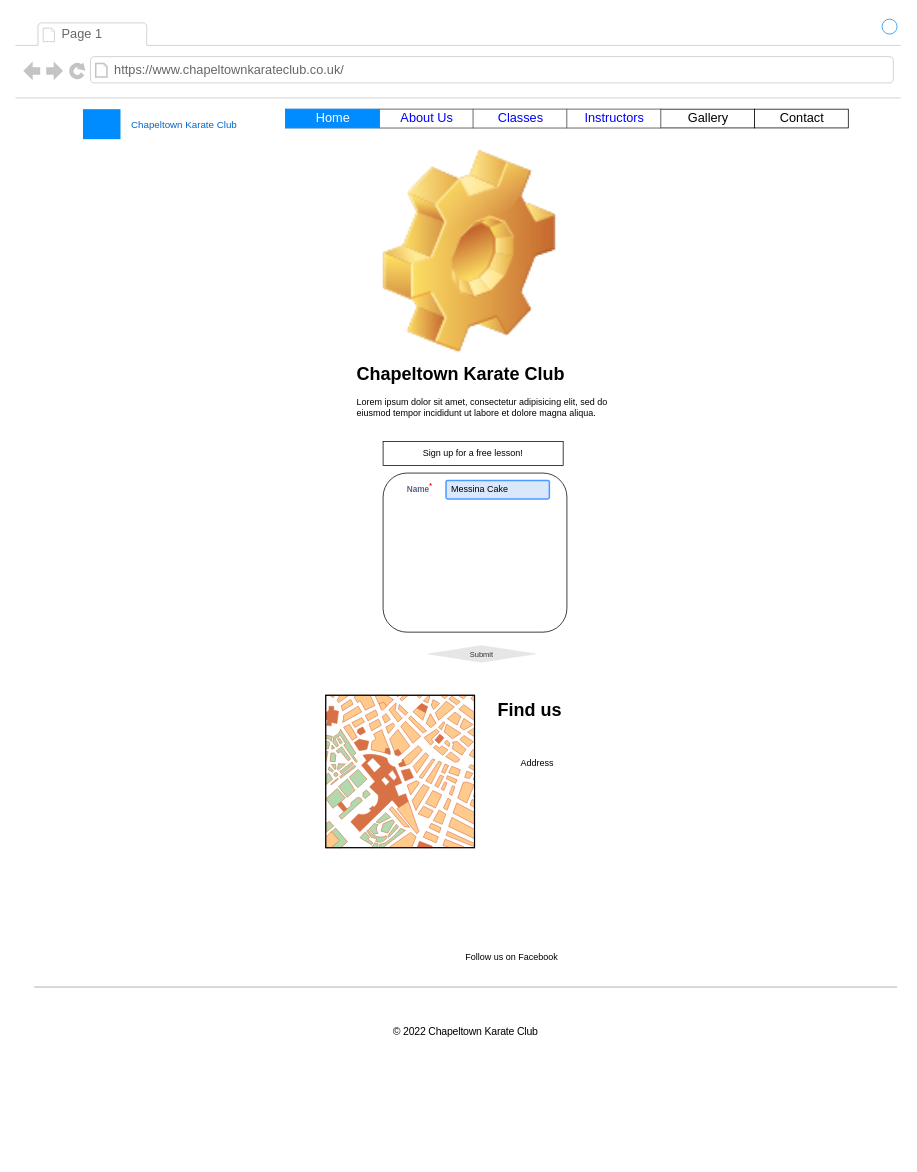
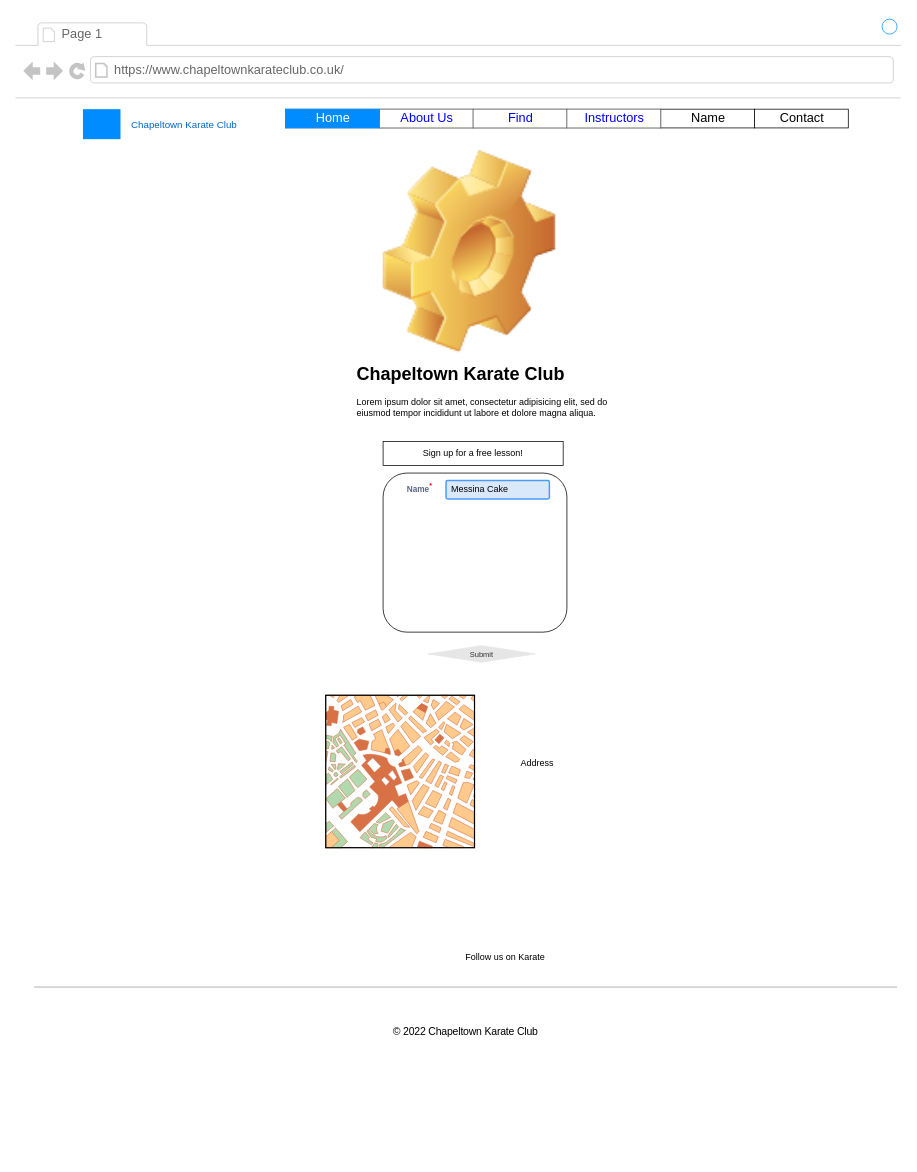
- <mxCell id="16" value="Classes" style="strokeColor=inherit;fillColor=inherit;gradientColor=inherit;strokeWidth=1;shadow=0;dashed=0;align=center;html=1;shape=mxgraph.mockup.text.rrect;rSize=0;fontSize=17;fontColor=#0000ff;" parent="14" vertex="1"><mxGeometry x="250" width="125" height="25" as="geometry" /></mxCell>
+ <mxCell id="16" value="Find" style="strokeColor=inherit;fillColor=inherit;gradientColor=inherit;strokeWidth=1;shadow=0;dashed=0;align=center;html=1;shape=mxgraph.mockup.text.rrect;rSize=0;fontSize=17;fontColor=#0000ff;" parent="14" vertex="1"><mxGeometry x="250" width="125" height="25" as="geometry" /></mxCell>
- <mxCell id="12" value="Gallery" style="strokeWidth=1;shadow=0;dashed=0;align=center;html=1;shape=mxgraph.mockup.text.rrect;rSize=0;fontSize=17;" parent="2" vertex="1"><mxGeometry x="860" y="125" width="125" height="25" as="geometry" /></mxCell>
+ <mxCell id="12" value="Name" style="strokeWidth=1;shadow=0;dashed=0;align=center;html=1;shape=mxgraph.mockup.text.rrect;rSize=0;fontSize=17;" parent="2" vertex="1"><mxGeometry x="860" y="125" width="125" height="25" as="geometry" /></mxCell>
- <mxCell id="24" value="Find us" style="text;strokeColor=none;fillColor=none;html=1;fontSize=24;fontStyle=1;verticalAlign=middle;align=center;" parent="2" vertex="1"><mxGeometry x="635" y="906" width="100" height="40" as="geometry" /></mxCell>
- <mxCell id="26" value="Follow us on Facebook" style="text;html=1;strokeColor=none;fillColor=none;align=left;verticalAlign=middle;whiteSpace=wrap;rounded=0;" parent="2" vertex="1"><mxGeometry x="597.5" y="1240" width="165" height="30" as="geometry" /></mxCell>
+ <mxCell id="26" value="Follow us on Karate" style="text;html=1;strokeColor=none;fillColor=none;align=left;verticalAlign=middle;whiteSpace=wrap;rounded=0;" parent="2" vertex="1"><mxGeometry x="597.5" y="1240" width="165" height="30" as="geometry" /></mxCell>
